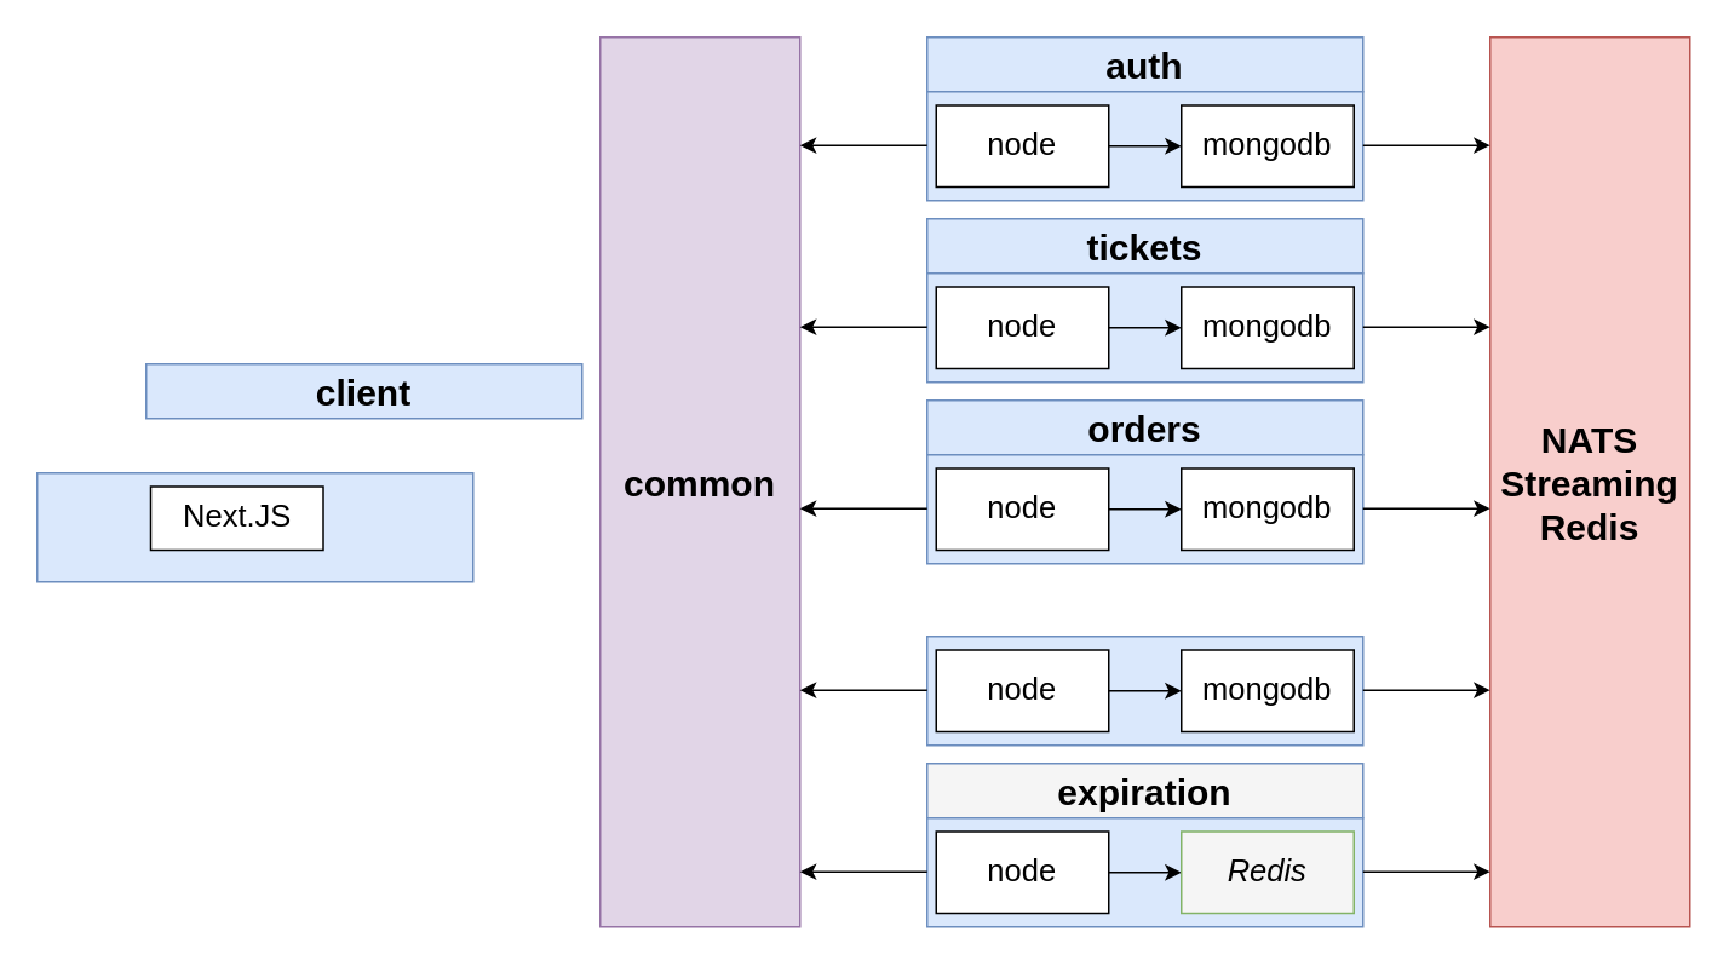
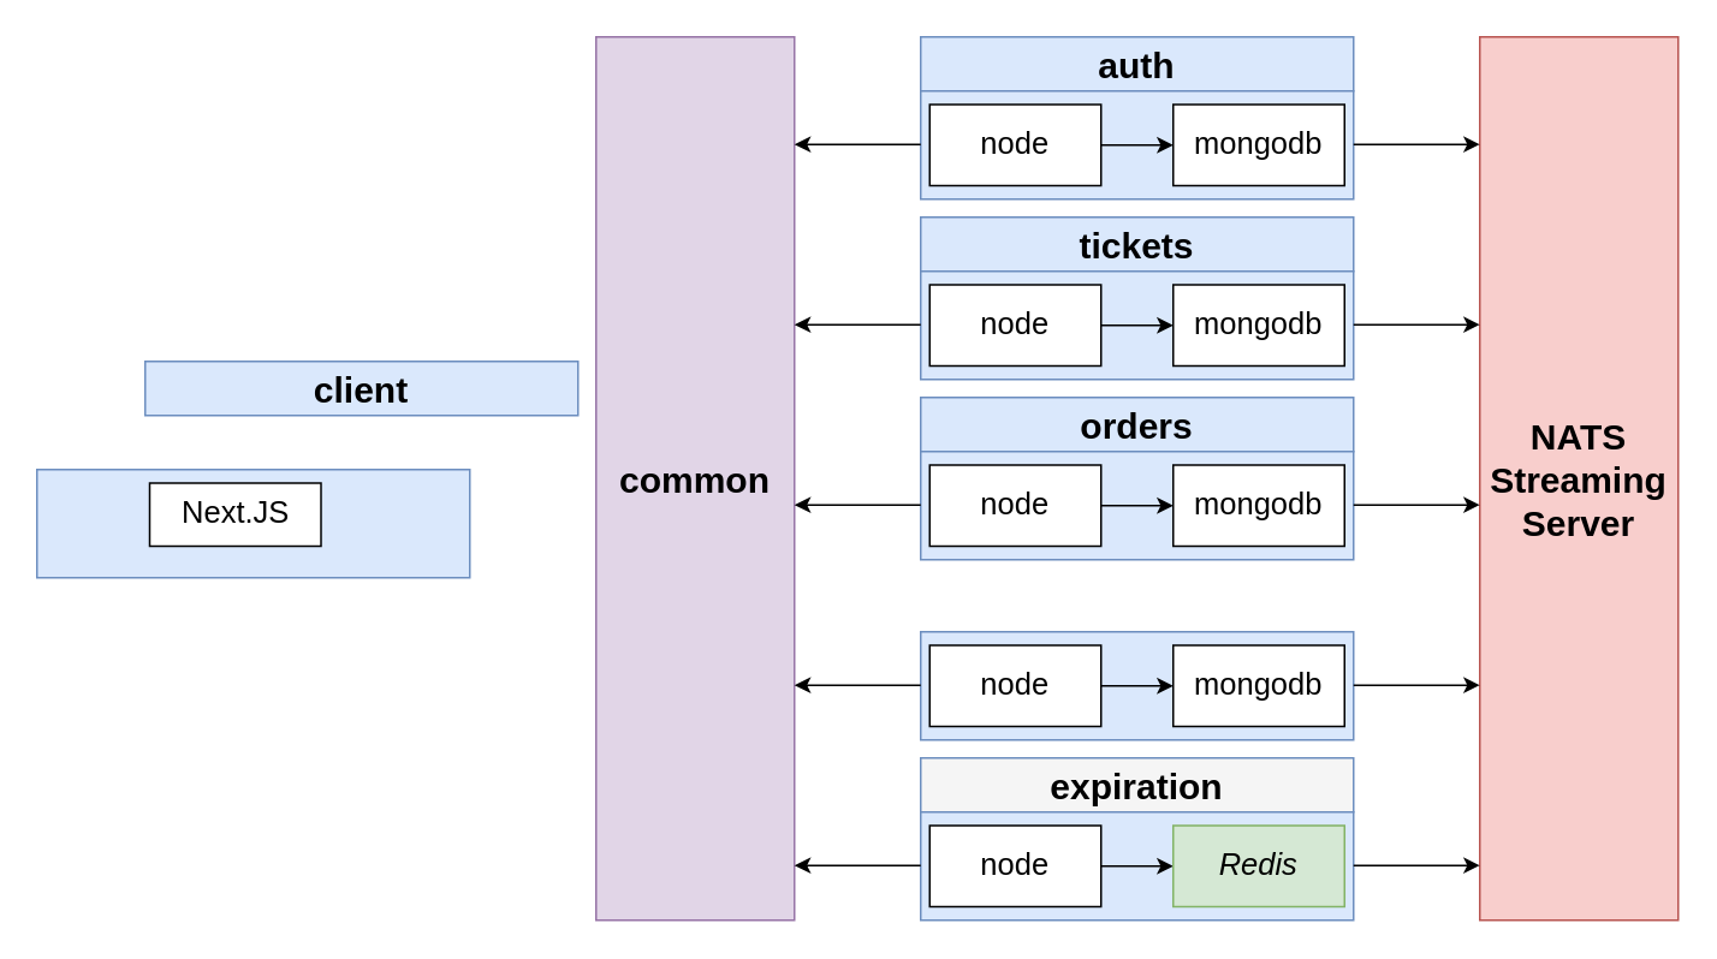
- <mxCell id="35" value="NATS Streaming Redis" style="rounded=0;whiteSpace=wrap;html=1;fontSize=20;align=center;fillColor=#f8cecc;strokeColor=#b85450;fontStyle=1" vertex="1" parent="1"><mxGeometry x="820" y="20" width="110" height="490" as="geometry" /></mxCell>
+ <mxCell id="35" value="NATS Streaming Server" style="rounded=0;whiteSpace=wrap;html=1;fontSize=20;align=center;fillColor=#f8cecc;strokeColor=#b85450;fontStyle=1" vertex="1" parent="1"><mxGeometry x="820" y="20" width="110" height="490" as="geometry" /></mxCell>
- <mxCell id="28" value="Redis" style="rounded=0;whiteSpace=wrap;html=1;fontSize=17;align=center;fontStyle=2;fillColor=#f5f5f5;strokeColor=#82b366;" vertex="1" parent="1"><mxGeometry x="650" y="457.5" width="95" height="45" as="geometry" /></mxCell>
+ <mxCell id="28" value="Redis" style="rounded=0;whiteSpace=wrap;html=1;fontSize=17;align=center;fontStyle=2;fillColor=#d5e8d4;strokeColor=#82b366;" vertex="1" parent="1"><mxGeometry x="650" y="457.5" width="95" height="45" as="geometry" /></mxCell>
